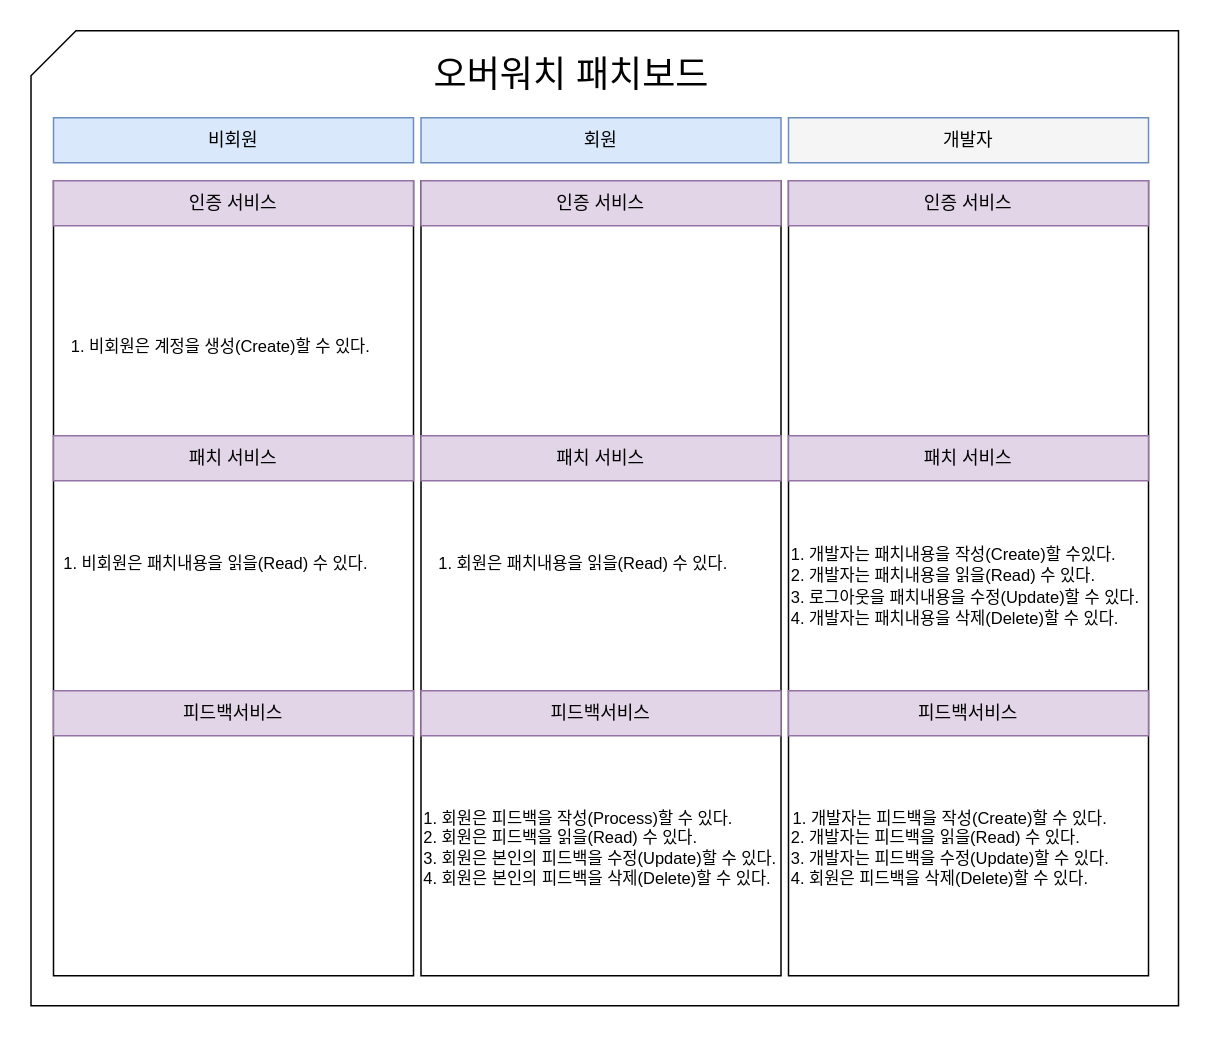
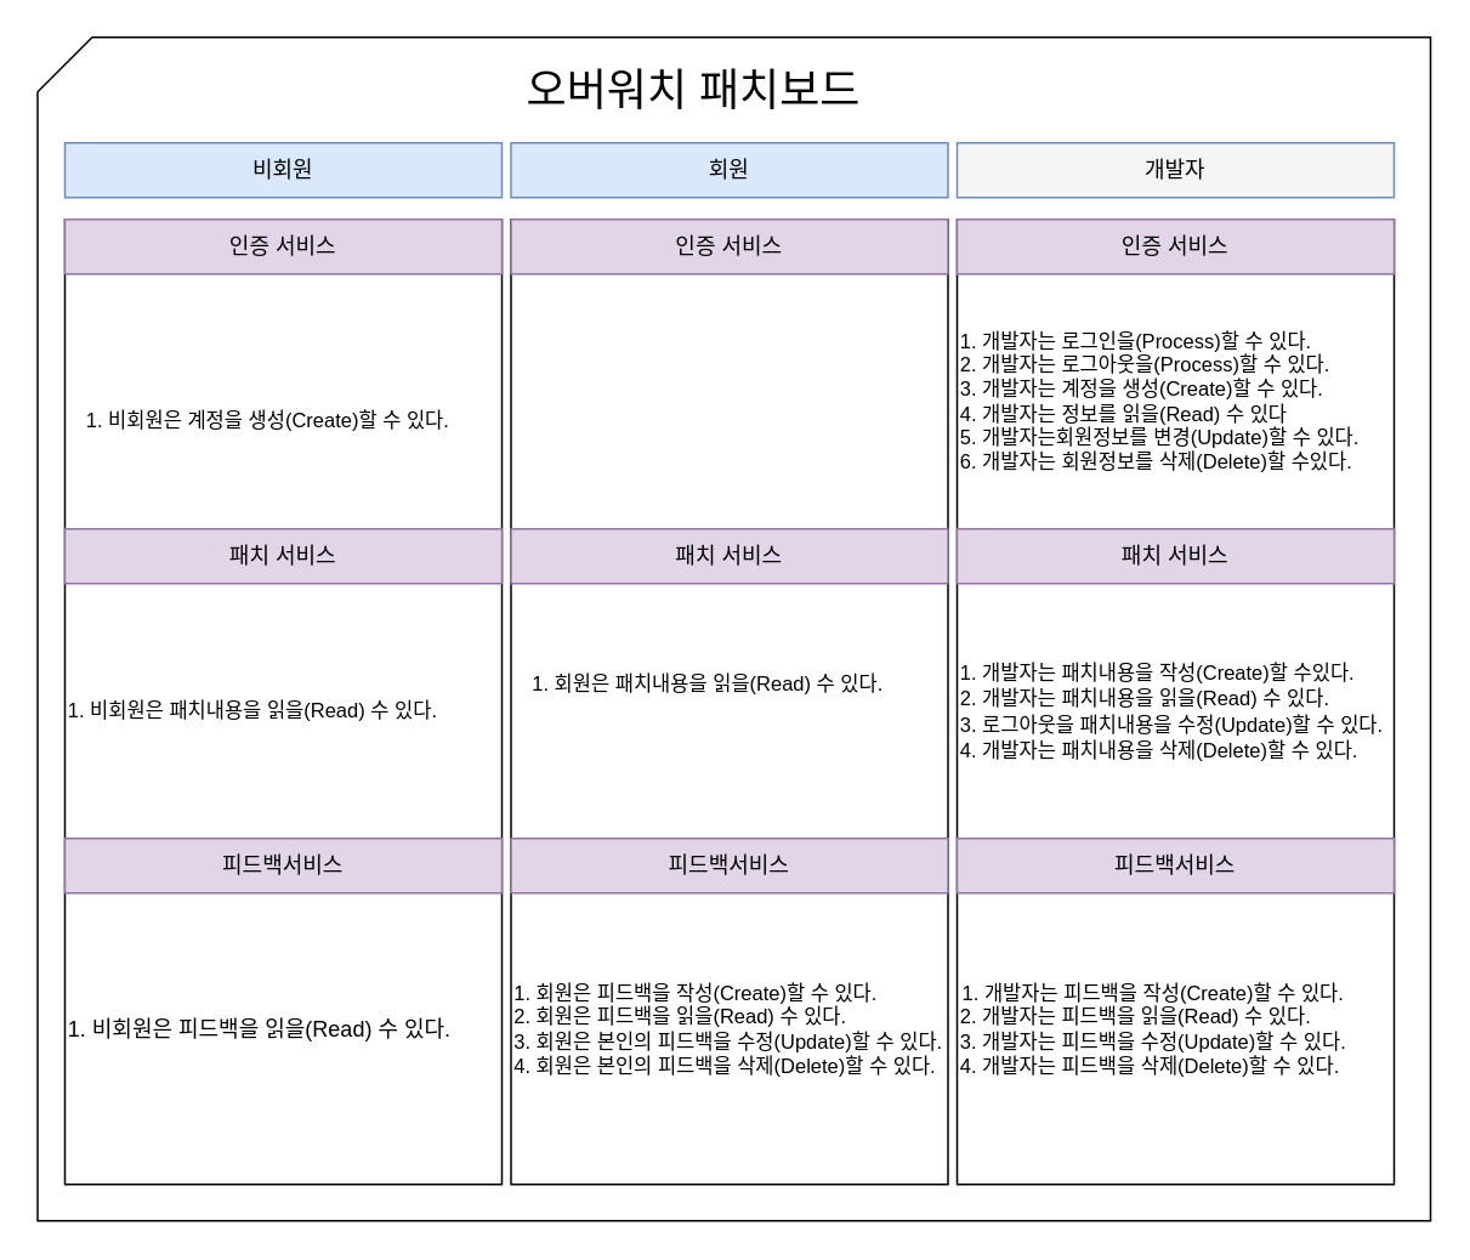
+ <mxCell id="22" value="&lt;div&gt;1. 개발자는 로그인을&lt;span style=&quot;background-color: transparent; color: light-dark(rgb(0, 0, 0), rgb(255, 255, 255));&quot;&gt;(Process)&lt;/span&gt;&lt;span style=&quot;background-color: transparent; color: light-dark(rgb(0, 0, 0), rgb(255, 255, 255));&quot;&gt;할 수 있다.&lt;/span&gt;&lt;/div&gt;&lt;div&gt;2. 개발자는 로그아웃을&lt;span style=&quot;background-color: transparent; color: light-dark(rgb(0, 0, 0), rgb(255, 255, 255));&quot;&gt;(Process)&lt;/span&gt;&lt;span style=&quot;background-color: transparent; color: light-dark(rgb(0, 0, 0), rgb(255, 255, 255));&quot;&gt;할 수 있다.&lt;/span&gt;&lt;/div&gt;&lt;div&gt;3. 개발자는 계정을 생성(Create)할 수 있다.&lt;/div&gt;&lt;div&gt;4. 개발자는 정보를 읽을(Read) 수 있다&lt;/div&gt;&lt;div&gt;5. 개발자는회원정보를 변경(&lt;span style=&quot;background-color: transparent; color: light-dark(rgb(0, 0, 0), rgb(255, 255, 255));&quot;&gt;Update&lt;/span&gt;&lt;span style=&quot;background-color: transparent; color: light-dark(rgb(0, 0, 0), rgb(255, 255, 255));&quot;&gt;)할 수 있다.&lt;/span&gt;&lt;/div&gt;&lt;div&gt;6. 개발자는 회원정보를 삭제(Delete)할 수있다.&lt;br&gt;&lt;/div&gt;" style="text;html=1;align=left;verticalAlign=middle;resizable=0;points=[];autosize=1;strokeColor=none;fillColor=none;fontSize=11;" parent="1" vertex="1"><mxGeometry x="525" y="175" width="240" height="90" as="geometry" /></mxCell>
- <mxCell id="19" value="&lt;div style=&quot;text-align: center;&quot;&gt;&lt;br&gt;&lt;/div&gt;&lt;div&gt;1. 비회원은 패치내용을 읽을(Read) 수 있다.&lt;/div&gt;&lt;div&gt;&lt;br&gt;&lt;/div&gt;" style="text;html=1;align=left;verticalAlign=middle;resizable=0;points=[];autosize=1;strokeColor=none;fillColor=none;fontSize=11;" parent="1" vertex="1"><mxGeometry x="40" y="350" width="230" height="50" as="geometry" /></mxCell>
+ <mxCell id="19" value="&lt;div style=&quot;text-align: center;&quot;&gt;&lt;br&gt;&lt;/div&gt;&lt;div&gt;1. 비회원은 패치내용을 읽을(Read) 수 있다.&lt;/div&gt;&lt;div&gt;&lt;br&gt;&lt;/div&gt;" style="text;html=1;align=left;verticalAlign=middle;resizable=0;points=[];autosize=1;strokeColor=none;fillColor=none;fontSize=11;" parent="1" vertex="1"><mxGeometry x="35" y="365" width="230" height="50" as="geometry" /></mxCell>
+ <mxCell id="21" value="&lt;div style=&quot;font-size: 12px; text-align: center;&quot;&gt;&lt;span style=&quot;background-color: transparent; color: light-dark(rgb(0, 0, 0), rgb(255, 255, 255)); text-align: left;&quot;&gt;1. 비회원은 피드백을 읽을(Read) 수 있다.&lt;/span&gt;&lt;/div&gt;" style="text;html=1;align=left;verticalAlign=middle;resizable=0;points=[];autosize=1;strokeColor=none;fillColor=none;fontSize=10;" parent="1" vertex="1"><mxGeometry x="35" y="550" width="230" height="30" as="geometry" /></mxCell>
- <mxCell id="25" value="&lt;div style=&quot;&quot;&gt;&lt;font style=&quot;font-size: 11px;&quot;&gt;1. 회원은 피드백을 작성(Process)할 수 있다.&lt;br&gt;&lt;/font&gt;&lt;/div&gt;&lt;div style=&quot;&quot;&gt;&lt;font style=&quot;font-size: 11px;&quot;&gt;2.&amp;nbsp;&lt;/font&gt;&lt;span style=&quot;font-size: 11px; background-color: transparent; color: light-dark(rgb(0, 0, 0), rgb(255, 255, 255));&quot;&gt;회원은&amp;nbsp;&lt;/span&gt;&lt;span style=&quot;font-size: 11px; background-color: transparent; color: light-dark(rgb(0, 0, 0), rgb(255, 255, 255));&quot;&gt;피드백을 읽을(Read) 수 있다.&lt;/span&gt;&lt;/div&gt;&lt;div style=&quot;&quot;&gt;&lt;font style=&quot;font-size: 11px;&quot;&gt;3.&amp;nbsp;&lt;/font&gt;&lt;span style=&quot;font-size: 11px; background-color: transparent; color: light-dark(rgb(0, 0, 0), rgb(255, 255, 255));&quot;&gt;회원은&amp;nbsp;&lt;/span&gt;&lt;span style=&quot;font-size: 11px; background-color: transparent; color: light-dark(rgb(0, 0, 0), rgb(255, 255, 255));&quot;&gt;본인의 피드백을 수정(Update)할 수 있다.&lt;/span&gt;&lt;/div&gt;&lt;div style=&quot;&quot;&gt;&lt;font style=&quot;font-size: 11px;&quot;&gt;4.&amp;nbsp;&lt;span style=&quot;color: light-dark(rgb(0, 0, 0), rgb(255, 255, 255)); background-color: transparent;&quot;&gt;회원은&amp;nbsp;&lt;/span&gt;&lt;span style=&quot;color: light-dark(rgb(0, 0, 0), rgb(255, 255, 255)); background-color: transparent;&quot;&gt;본인의&lt;/span&gt;&amp;nbsp;피드백을 삭제(Delete)할 수 있다.&lt;/font&gt;&lt;/div&gt;" style="text;html=1;align=left;verticalAlign=middle;resizable=0;points=[];autosize=1;strokeColor=none;fillColor=none;fontSize=10;" parent="1" vertex="1"><mxGeometry x="280" y="530" width="260" height="70" as="geometry" /></mxCell>
+ <mxCell id="25" value="&lt;div style=&quot;&quot;&gt;&lt;font style=&quot;font-size: 11px;&quot;&gt;1. 회원은 피드백을 작성(Create)할 수 있다.&lt;br&gt;&lt;/font&gt;&lt;/div&gt;&lt;div style=&quot;&quot;&gt;&lt;font style=&quot;font-size: 11px;&quot;&gt;2.&amp;nbsp;&lt;/font&gt;&lt;span style=&quot;font-size: 11px; background-color: transparent; color: light-dark(rgb(0, 0, 0), rgb(255, 255, 255));&quot;&gt;회원은&amp;nbsp;&lt;/span&gt;&lt;span style=&quot;font-size: 11px; background-color: transparent; color: light-dark(rgb(0, 0, 0), rgb(255, 255, 255));&quot;&gt;피드백을 읽을(Read) 수 있다.&lt;/span&gt;&lt;/div&gt;&lt;div style=&quot;&quot;&gt;&lt;font style=&quot;font-size: 11px;&quot;&gt;3.&amp;nbsp;&lt;/font&gt;&lt;span style=&quot;font-size: 11px; background-color: transparent; color: light-dark(rgb(0, 0, 0), rgb(255, 255, 255));&quot;&gt;회원은&amp;nbsp;&lt;/span&gt;&lt;span style=&quot;font-size: 11px; background-color: transparent; color: light-dark(rgb(0, 0, 0), rgb(255, 255, 255));&quot;&gt;본인의 피드백을 수정(Update)할 수 있다.&lt;/span&gt;&lt;/div&gt;&lt;div style=&quot;&quot;&gt;&lt;font style=&quot;font-size: 11px;&quot;&gt;4.&amp;nbsp;&lt;span style=&quot;color: light-dark(rgb(0, 0, 0), rgb(255, 255, 255)); background-color: transparent;&quot;&gt;회원은&amp;nbsp;&lt;/span&gt;&lt;span style=&quot;color: light-dark(rgb(0, 0, 0), rgb(255, 255, 255)); background-color: transparent;&quot;&gt;본인의&lt;/span&gt;&amp;nbsp;피드백을 삭제(Delete)할 수 있다.&lt;/font&gt;&lt;/div&gt;" style="text;html=1;align=left;verticalAlign=middle;resizable=0;points=[];autosize=1;strokeColor=none;fillColor=none;fontSize=10;" parent="1" vertex="1"><mxGeometry x="280" y="530" width="260" height="70" as="geometry" /></mxCell>
- <mxCell id="29" value="&lt;div style=&quot;text-align: center;&quot;&gt;&lt;span style=&quot;background-color: transparent; color: light-dark(rgb(0, 0, 0), rgb(255, 255, 255)); text-align: left;&quot;&gt;1. 개발자는 피드백을 작성(Create)할 수 있다.&lt;/span&gt;&lt;/div&gt;&lt;div style=&quot;&quot;&gt;&lt;font&gt;2. 개발자는 피드백을 읽을(Read) 수 있다.&lt;/font&gt;&lt;/div&gt;&lt;div style=&quot;&quot;&gt;&lt;font&gt;3. 개발자는 피드백을 수정(Update)할 수 있다.&lt;/font&gt;&lt;/div&gt;&lt;div style=&quot;&quot;&gt;&lt;font&gt;4. 회원은 피드백을 삭제(Delete)할 수 있다.&lt;/font&gt;&lt;/div&gt;" style="text;html=1;align=left;verticalAlign=middle;resizable=0;points=[];autosize=1;strokeColor=none;fillColor=none;fontSize=11;" parent="1" vertex="1"><mxGeometry x="525" y="530" width="240" height="70" as="geometry" /></mxCell>
+ <mxCell id="29" value="&lt;div style=&quot;text-align: center;&quot;&gt;&lt;span style=&quot;background-color: transparent; color: light-dark(rgb(0, 0, 0), rgb(255, 255, 255)); text-align: left;&quot;&gt;1. 개발자는 피드백을 작성(Create)할 수 있다.&lt;/span&gt;&lt;/div&gt;&lt;div style=&quot;&quot;&gt;&lt;font&gt;2. 개발자는 피드백을 읽을(Read) 수 있다.&lt;/font&gt;&lt;/div&gt;&lt;div style=&quot;&quot;&gt;&lt;font&gt;3. 개발자는 피드백을 수정(Update)할 수 있다.&lt;/font&gt;&lt;/div&gt;&lt;div style=&quot;&quot;&gt;&lt;font&gt;4. 개발자는 피드백을 삭제(Delete)할 수 있다.&lt;/font&gt;&lt;/div&gt;" style="text;html=1;align=left;verticalAlign=middle;resizable=0;points=[];autosize=1;strokeColor=none;fillColor=none;fontSize=11;" parent="1" vertex="1"><mxGeometry x="525" y="530" width="240" height="70" as="geometry" /></mxCell>
